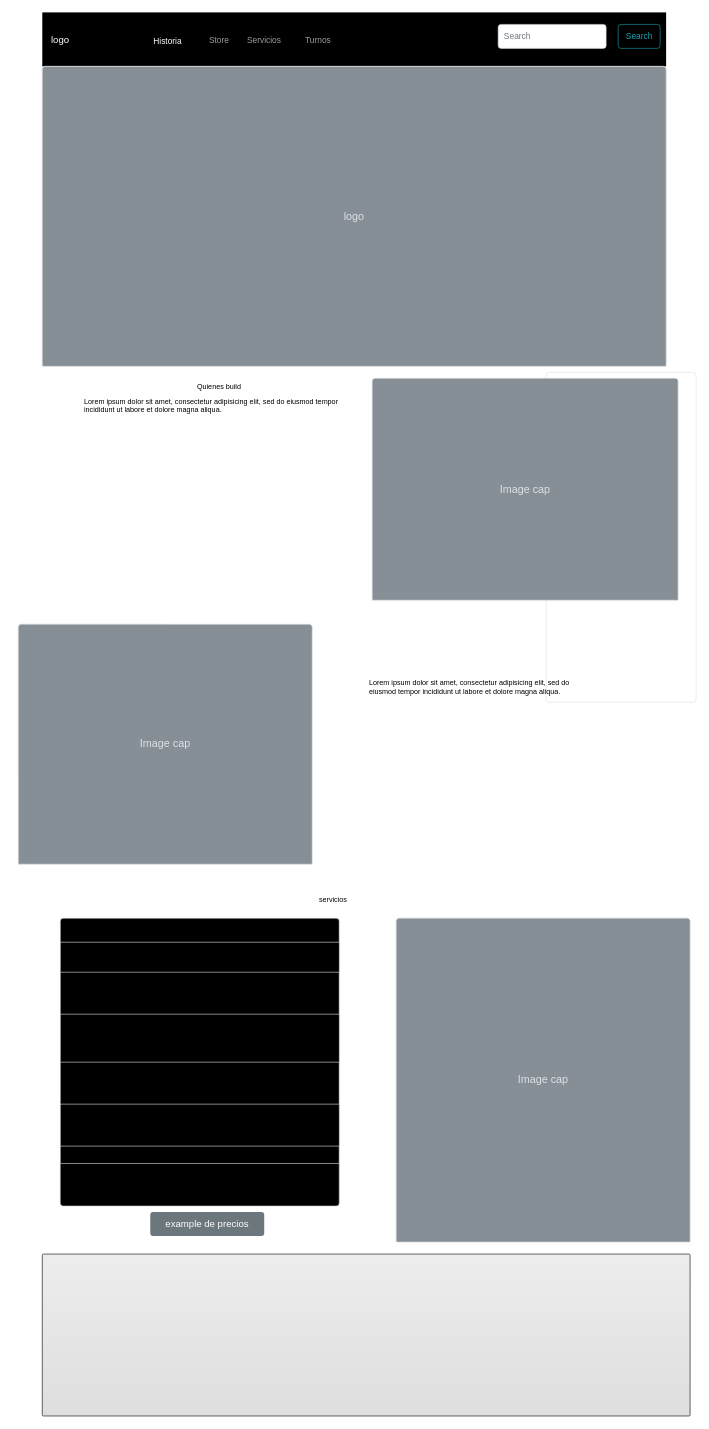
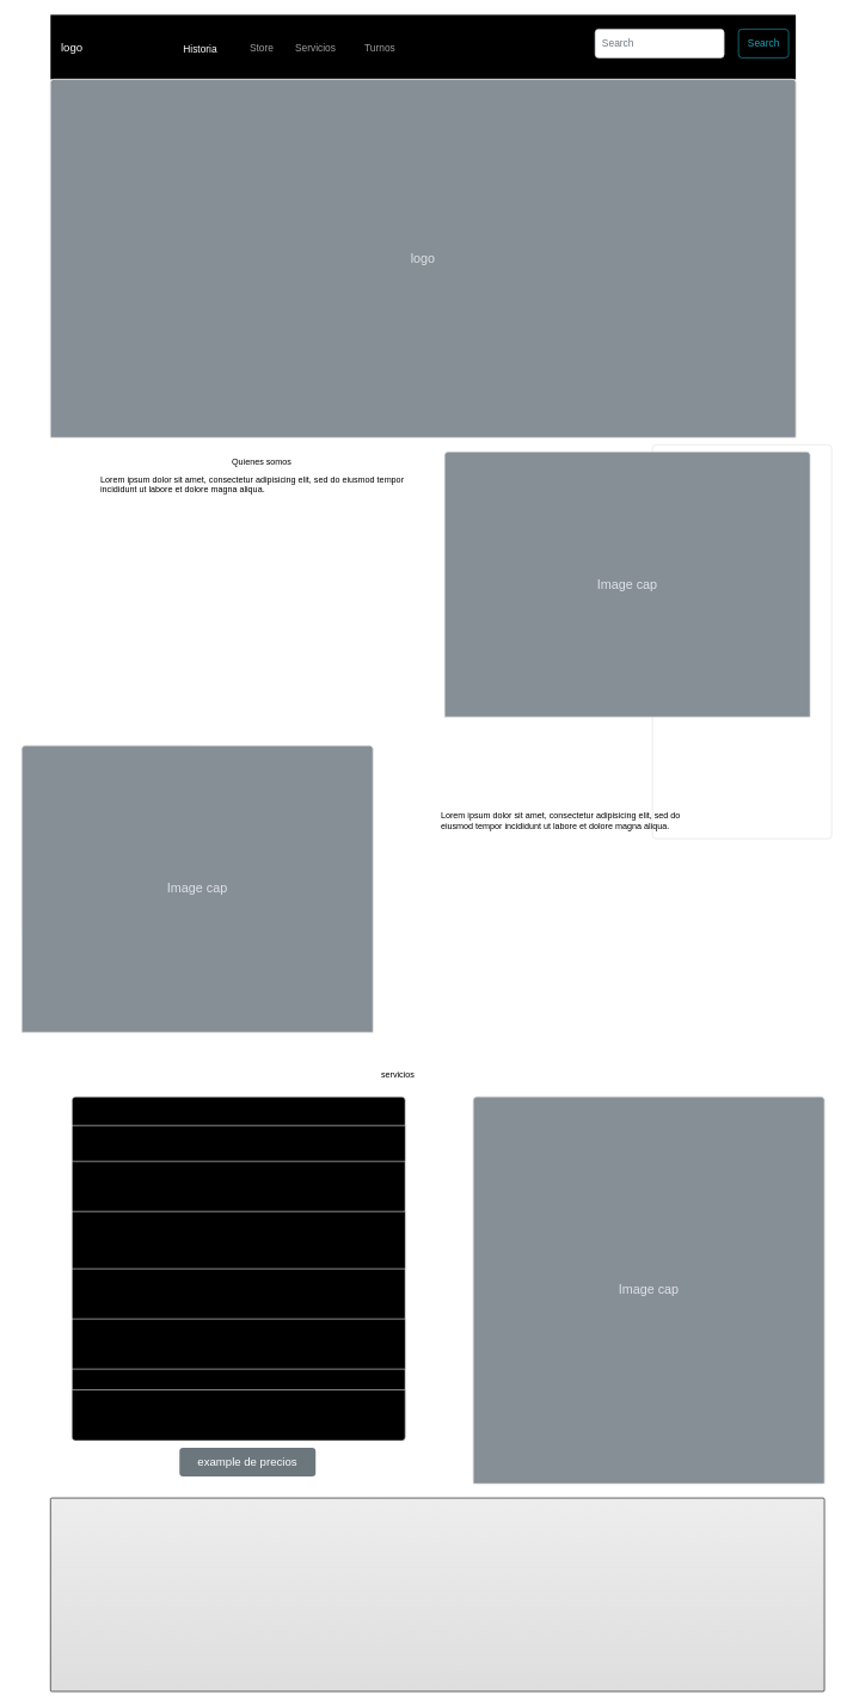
- <mxCell id="14" value="Quienes build" style="text;html=1;strokeColor=none;fillColor=none;align=center;verticalAlign=middle;whiteSpace=wrap;rounded=0;" vertex="1" parent="1"><mxGeometry x="125" y="620" width="480" height="50" as="geometry" /></mxCell>
+ <mxCell id="14" value="Quienes somos" style="text;html=1;strokeColor=none;fillColor=none;align=center;verticalAlign=middle;whiteSpace=wrap;rounded=0;" vertex="1" parent="1"><mxGeometry x="125" y="620" width="480" height="50" as="geometry" /></mxCell>
